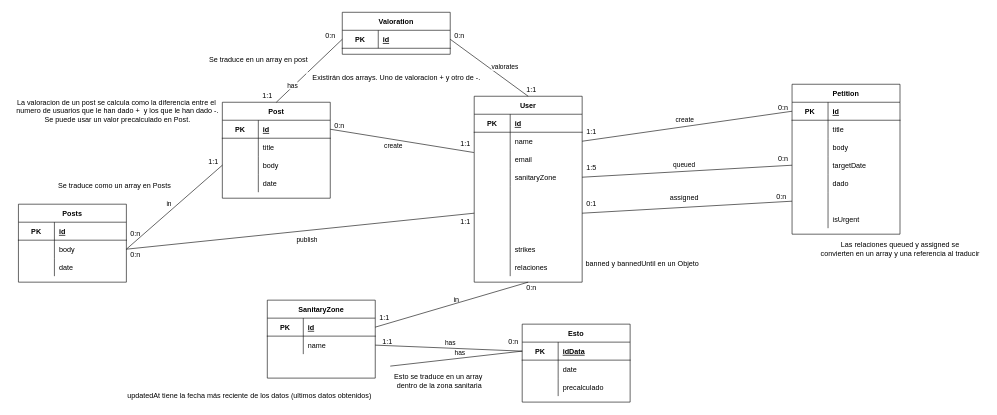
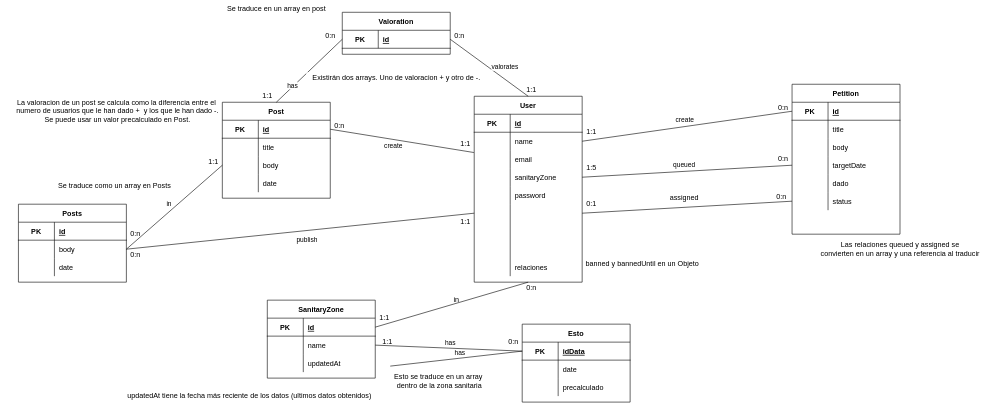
- <mxCell id="108" value="Se traduce en un array en post" style="text;html=1;align=center;verticalAlign=middle;resizable=0;points=[];autosize=1;" vertex="1" parent="1"><mxGeometry x="340" y="90" width="180" height="20" as="geometry" /></mxCell>
+ <mxCell id="108" value="Se traduce en un array en post" style="text;html=1;align=center;verticalAlign=middle;resizable=0;points=[];autosize=1;" vertex="1" parent="1"><mxGeometry x="370" y="5" width="180" height="20" as="geometry" /></mxCell>
+ <mxCell id="17" value="password" style="shape=partialRectangle;connectable=0;fillColor=none;top=0;left=0;bottom=0;right=0;align=left;spacingLeft=6;overflow=hidden;" vertex="1" parent="15"><mxGeometry x="60" width="120" height="30" as="geometry" /></mxCell>
+ <mxCell id="129" value="status" style="shape=partialRectangle;connectable=0;fillColor=none;top=0;left=0;bottom=0;right=0;align=left;spacingLeft=6;overflow=hidden;" vertex="1" parent="127"><mxGeometry x="60" width="120" height="30" as="geometry" /></mxCell>
- <mxCell id="132" value="isUrgent" style="shape=partialRectangle;connectable=0;fillColor=none;top=0;left=0;bottom=0;right=0;align=left;spacingLeft=6;overflow=hidden;" vertex="1" parent="130"><mxGeometry x="60" width="120" height="30" as="geometry" /></mxCell>
- <mxCell id="24" value="strikes" style="shape=partialRectangle;connectable=0;fillColor=none;top=0;left=0;bottom=0;right=0;align=left;spacingLeft=6;overflow=hidden;" vertex="1" parent="22"><mxGeometry x="60" width="120" height="30" as="geometry" /></mxCell>
+ <mxCell id="38" value="updatedAt" style="shape=partialRectangle;connectable=0;fillColor=none;top=0;left=0;bottom=0;right=0;align=left;spacingLeft=6;overflow=hidden;" vertex="1" parent="36"><mxGeometry x="60" width="120" height="30" as="geometry" /></mxCell>
